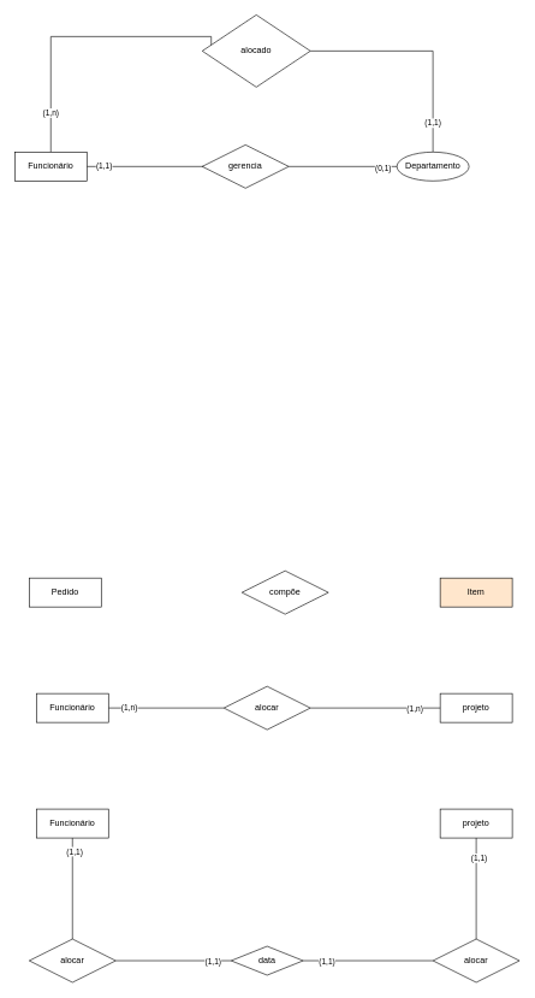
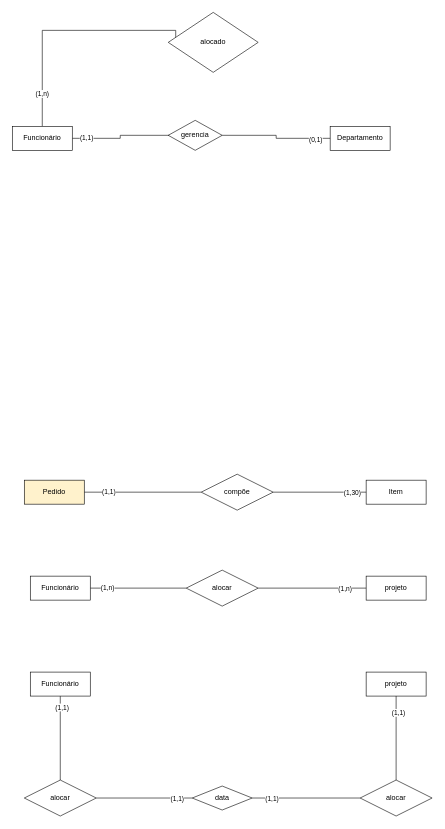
- <mxCell id="4" value="" style="edgeStyle=orthogonalEdgeStyle;rounded=0;orthogonalLoop=1;jettySize=auto;html=1;endArrow=none;endFill=0;entryX=0.5;entryY=0;entryDx=0;entryDy=0;" edge="1" parent="1" source="6" target="10"><mxGeometry relative="1" as="geometry"><mxPoint x="550" y="50" as="targetPoint" /></mxGeometry></mxCell>
- <mxCell id="5" value="(1,1)" style="edgeLabel;html=1;align=center;verticalAlign=middle;resizable=0;points=[];" vertex="1" connectable="0" parent="4"><mxGeometry x="0.733" y="-1" relative="1" as="geometry"><mxPoint as="offset" /></mxGeometry></mxCell>
- <mxCell id="13" value="gerencia" style="shape=rhombus;perimeter=rhombusPerimeter;whiteSpace=wrap;html=1;align=center;" vertex="1" parent="1"><mxGeometry x="280" y="200" width="120" height="60" as="geometry" /></mxCell>
+ <mxCell id="13" value="gerencia" style="shape=rhombus;perimeter=rhombusPerimeter;whiteSpace=wrap;html=1;align=center;" vertex="1" parent="1"><mxGeometry x="280" y="200" width="90" height="50" as="geometry" /></mxCell>
- <mxCell id="10" value="Departamento" style="ellipse;whiteSpace=wrap;html=1;align=center;" vertex="1" parent="1"><mxGeometry x="550" y="210" width="100" height="40" as="geometry" /></mxCell>
+ <mxCell id="10" value="Departamento" style="whiteSpace=wrap;html=1;align=center;" vertex="1" parent="1"><mxGeometry x="550" y="210" width="100" height="40" as="geometry" /></mxCell>
- <mxCell id="16" value="Pedido" style="whiteSpace=wrap;html=1;align=center;" vertex="1" parent="1"><mxGeometry x="40" y="800" width="100" height="40" as="geometry" /></mxCell>
+ <mxCell id="16" value="Pedido" style="whiteSpace=wrap;html=1;align=center;fillColor=#fff2cc;" vertex="1" parent="1"><mxGeometry x="40" y="800" width="100" height="40" as="geometry" /></mxCell>
+ <mxCell id="14" value="" style="edgeStyle=orthogonalEdgeStyle;rounded=0;orthogonalLoop=1;jettySize=auto;html=1;endArrow=none;endFill=0;" edge="1" parent="1" source="16" target="20"><mxGeometry relative="1" as="geometry"><mxPoint x="220" y="820" as="targetPoint" /></mxGeometry></mxCell>
+ <mxCell id="15" value="(1,1)" style="edgeLabel;html=1;align=center;verticalAlign=middle;resizable=0;points=[];" vertex="1" connectable="0" parent="14"><mxGeometry x="-0.59" y="1" relative="1" as="geometry"><mxPoint as="offset" /></mxGeometry></mxCell>
+ <mxCell id="18" value="" style="edgeStyle=orthogonalEdgeStyle;rounded=0;orthogonalLoop=1;jettySize=auto;html=1;endArrow=none;endFill=0;" edge="1" parent="1" source="20" target="17"><mxGeometry relative="1" as="geometry"><mxPoint x="535" y="820" as="targetPoint" /></mxGeometry></mxCell>
+ <mxCell id="19" value="(1,30)" style="edgeLabel;html=1;align=center;verticalAlign=middle;resizable=0;points=[];" vertex="1" connectable="0" parent="18"><mxGeometry x="0.69" y="-1" relative="1" as="geometry"><mxPoint as="offset" /></mxGeometry></mxCell>
- <mxCell id="17" value="Item" style="whiteSpace=wrap;html=1;align=center;fillColor=#ffe6cc;" vertex="1" parent="1"><mxGeometry x="610" y="800" width="100" height="40" as="geometry" /></mxCell>
+ <mxCell id="17" value="Item" style="whiteSpace=wrap;html=1;align=center;" vertex="1" parent="1"><mxGeometry x="610" y="800" width="100" height="40" as="geometry" /></mxCell>
